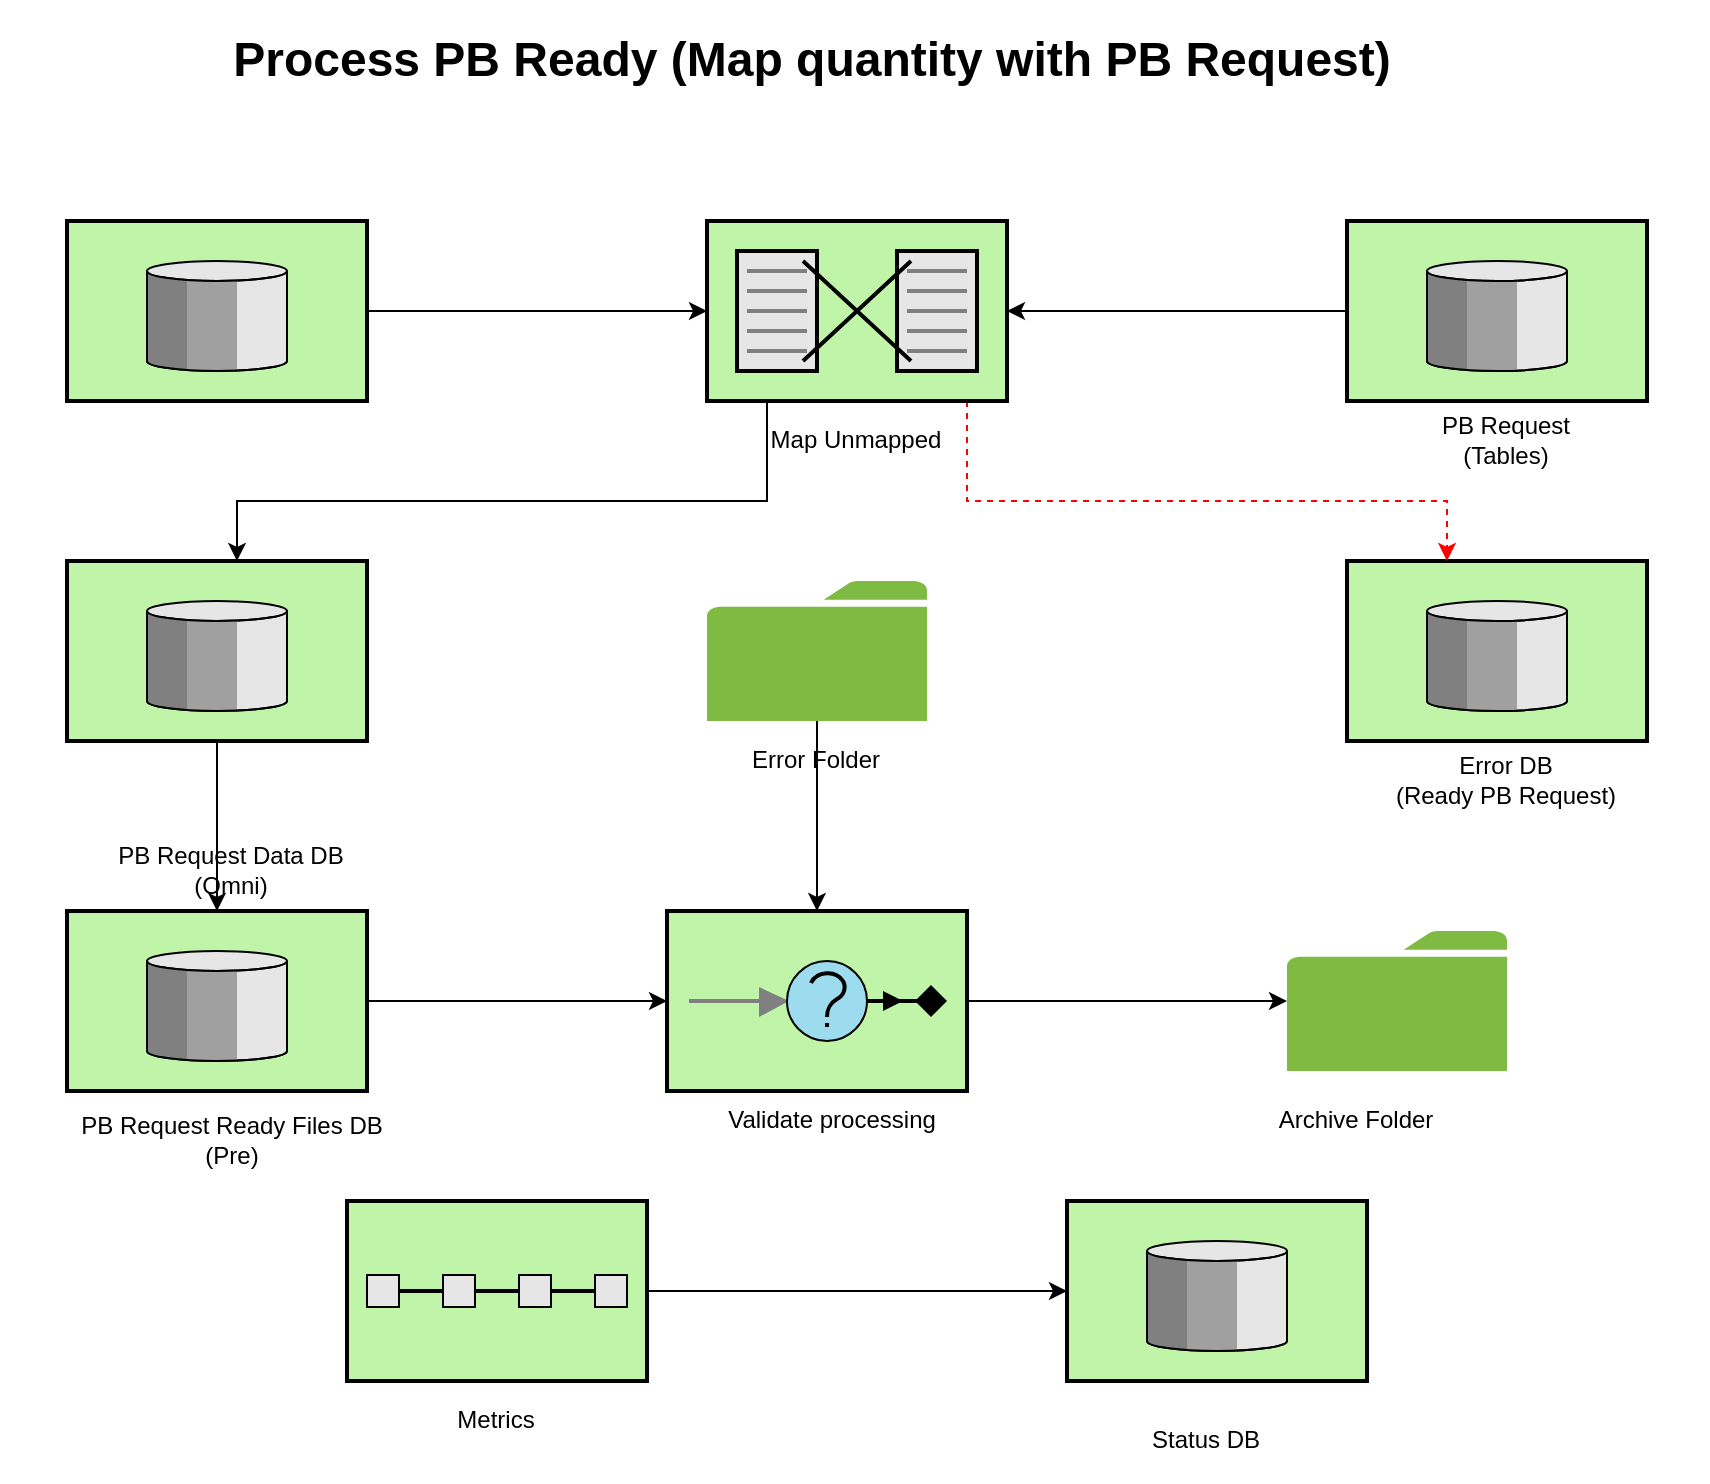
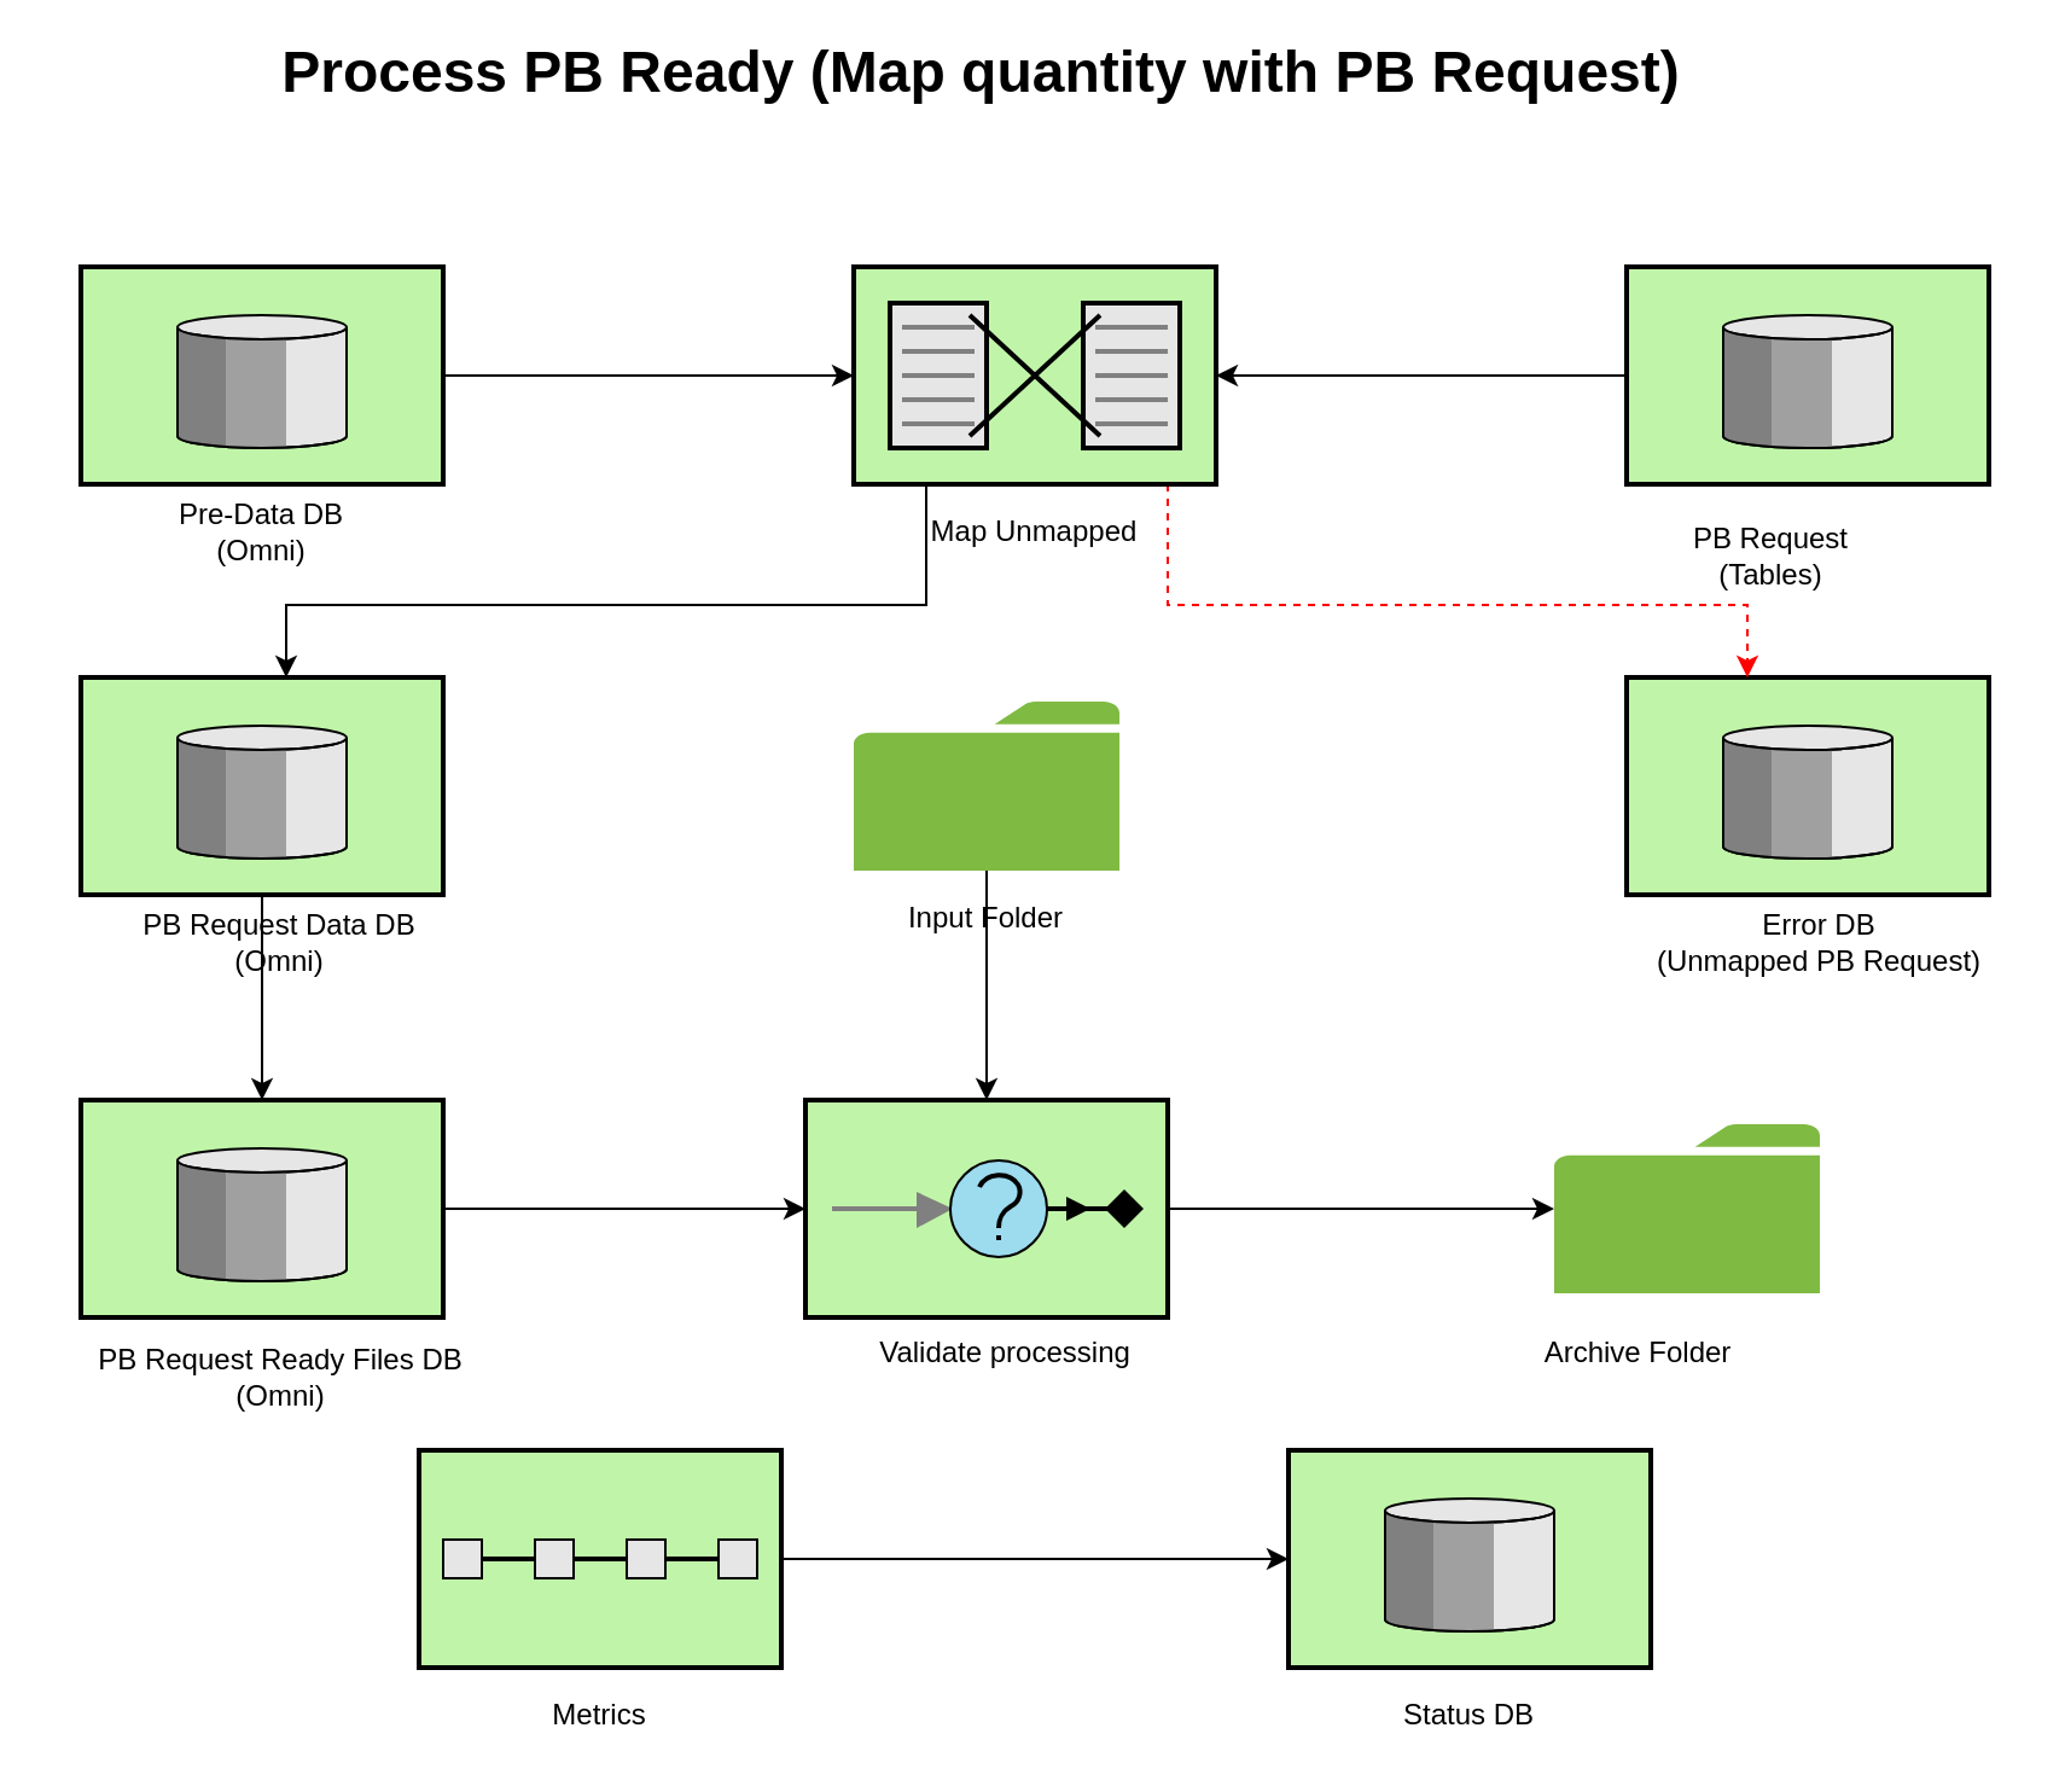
+ <mxCell id="6" value="Pre-Data DB&lt;br&gt;(Omni)" style="text;html=1;strokeColor=none;fillColor=none;align=center;verticalAlign=middle;whiteSpace=wrap;rounded=0;" parent="1" vertex="1"><mxGeometry x="63" y="210" width="90" height="20" as="geometry" /></mxCell>
- <mxCell id="18" value="PB Request&lt;br&gt;(Tables)" style="text;html=1;strokeColor=none;fillColor=none;align=center;verticalAlign=middle;whiteSpace=wrap;rounded=0;" parent="1" vertex="1"><mxGeometry x="703" y="210" width="100" height="20" as="geometry" /></mxCell>
+ <mxCell id="18" value="PB Request&lt;br&gt;(Tables)" style="text;html=1;strokeColor=none;fillColor=none;align=center;verticalAlign=middle;whiteSpace=wrap;rounded=0;" parent="1" vertex="1"><mxGeometry x="683" y="220" width="100" height="20" as="geometry" /></mxCell>
- <mxCell id="33" value="Error Folder" style="text;html=1;strokeColor=none;fillColor=none;align=center;verticalAlign=middle;whiteSpace=wrap;rounded=0;" vertex="1" parent="1"><mxGeometry x="353" y="370" width="110" height="20" as="geometry" /></mxCell>
+ <mxCell id="33" value="Input Folder" style="text;html=1;strokeColor=none;fillColor=none;align=center;verticalAlign=middle;whiteSpace=wrap;rounded=0;" vertex="1" parent="1"><mxGeometry x="353" y="370" width="110" height="20" as="geometry" /></mxCell>
- <mxCell id="10" value="Error DB&lt;br&gt;(Ready PB Request)" style="text;html=1;strokeColor=none;fillColor=none;align=center;verticalAlign=middle;whiteSpace=wrap;rounded=0;" parent="1" vertex="1"><mxGeometry x="673" y="380" width="160" height="20" as="geometry" /></mxCell>
+ <mxCell id="10" value="Error DB&lt;br&gt;(Unmapped PB Request)" style="text;html=1;strokeColor=none;fillColor=none;align=center;verticalAlign=middle;whiteSpace=wrap;rounded=0;" parent="1" vertex="1"><mxGeometry x="673" y="380" width="160" height="20" as="geometry" /></mxCell>
- <mxCell id="22" value="PB Request Data DB&lt;br&gt;(Omni)" style="text;html=1;strokeColor=none;fillColor=none;align=center;verticalAlign=middle;whiteSpace=wrap;rounded=0;" parent="1" vertex="1"><mxGeometry x="48" y="425" width="135" height="20" as="geometry" /></mxCell>
+ <mxCell id="22" value="PB Request Data DB&lt;br&gt;(Omni)" style="text;html=1;strokeColor=none;fillColor=none;align=center;verticalAlign=middle;whiteSpace=wrap;rounded=0;" parent="1" vertex="1"><mxGeometry x="48" y="380" width="135" height="20" as="geometry" /></mxCell>
- <mxCell id="25" value="PB Request Ready Files DB&lt;br&gt;(Pre)" style="text;html=1;strokeColor=none;fillColor=none;align=center;verticalAlign=middle;whiteSpace=wrap;rounded=0;" parent="1" vertex="1"><mxGeometry x="20.5" y="560" width="190" height="20" as="geometry" /></mxCell>
+ <mxCell id="25" value="PB Request Ready Files DB&lt;br&gt;(Omni)" style="text;html=1;strokeColor=none;fillColor=none;align=center;verticalAlign=middle;whiteSpace=wrap;rounded=0;" parent="1" vertex="1"><mxGeometry x="20.5" y="560" width="190" height="20" as="geometry" /></mxCell>
- <mxCell id="14" value="Status DB" style="text;html=1;strokeColor=none;fillColor=none;align=center;verticalAlign=middle;whiteSpace=wrap;rounded=0;" parent="1" vertex="1"><mxGeometry x="553" y="710" width="100" height="20" as="geometry" /></mxCell>
+ <mxCell id="14" value="Status DB" style="text;html=1;strokeColor=none;fillColor=none;align=center;verticalAlign=middle;whiteSpace=wrap;rounded=0;" parent="1" vertex="1"><mxGeometry x="558" y="700" width="100" height="20" as="geometry" /></mxCell>
